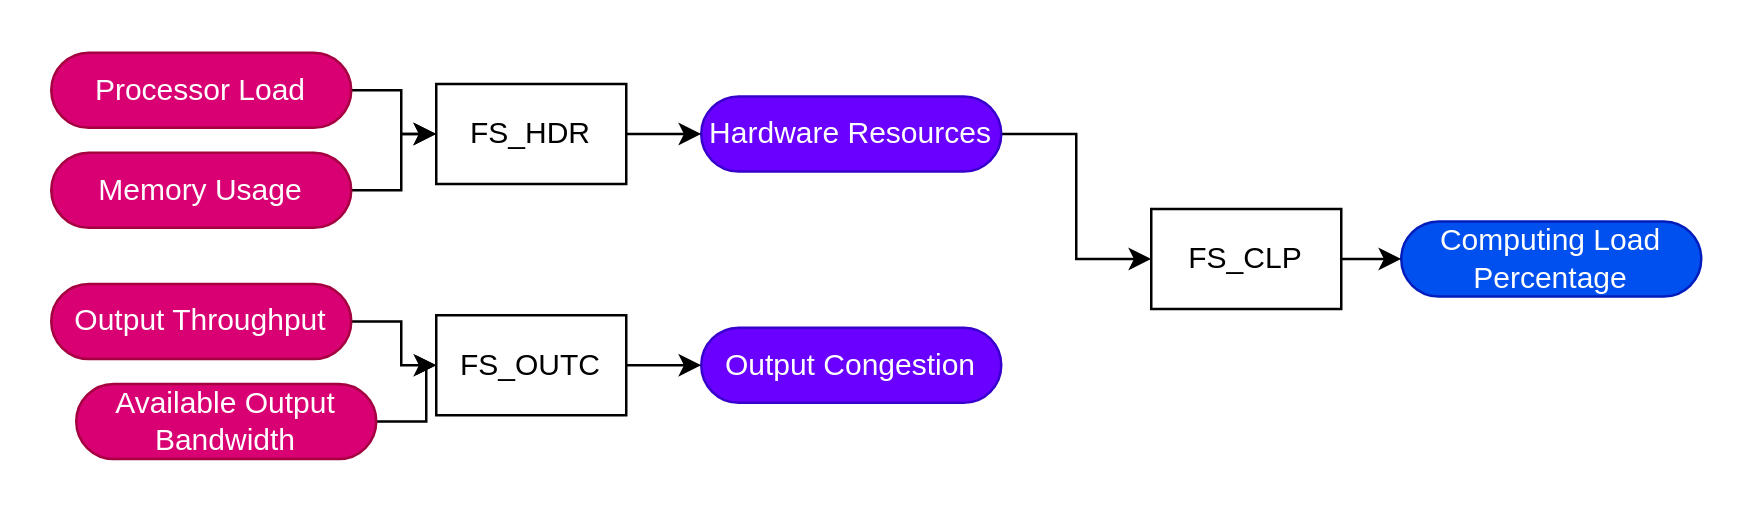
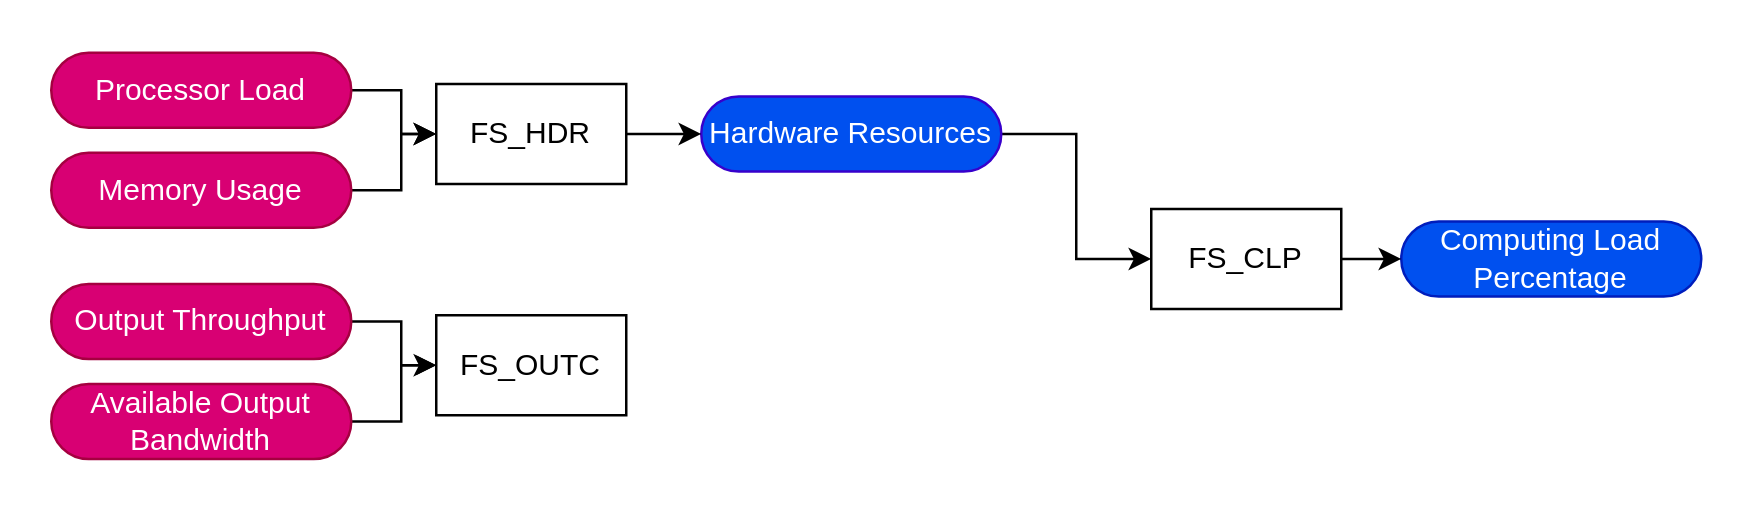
- <mxCell id="7" value="Hardware Resources" style="rounded=1;whiteSpace=wrap;html=1;fillColor=#6a00ff;fontColor=#ffffff;strokeColor=#3700CC;arcSize=50;" parent="1" vertex="1"><mxGeometry x="280" y="38" width="120" height="30" as="geometry" /></mxCell>
+ <mxCell id="7" value="Hardware Resources" style="rounded=1;whiteSpace=wrap;html=1;fillColor=#0050ef;fontColor=#ffffff;strokeColor=#3700CC;arcSize=50;" parent="1" vertex="1"><mxGeometry x="280" y="38" width="120" height="30" as="geometry" /></mxCell>
- <mxCell id="17" style="edgeStyle=orthogonalEdgeStyle;rounded=0;orthogonalLoop=1;jettySize=auto;html=1;" parent="1" source="18" target="12" edge="1"><mxGeometry relative="1" as="geometry" /></mxCell>
- <mxCell id="12" value="Output Congestion" style="rounded=1;whiteSpace=wrap;html=1;fillColor=#6a00ff;fontColor=#ffffff;strokeColor=#3700CC;arcSize=50;" parent="1" vertex="1"><mxGeometry x="280" y="130.5" width="120" height="30" as="geometry" /></mxCell>
- <mxCell id="11" value="Available Output Bandwidth" style="rounded=1;whiteSpace=wrap;html=1;fillColor=#d80073;fontColor=#ffffff;strokeColor=#A50040;arcSize=50;" parent="1" vertex="1"><mxGeometry x="30" y="153" width="120" height="30" as="geometry" /></mxCell>
+ <mxCell id="11" value="Available Output Bandwidth" style="rounded=1;whiteSpace=wrap;html=1;fillColor=#d80073;fontColor=#ffffff;strokeColor=#A50040;arcSize=50;" parent="1" vertex="1"><mxGeometry x="20" y="153" width="120" height="30" as="geometry" /></mxCell>
